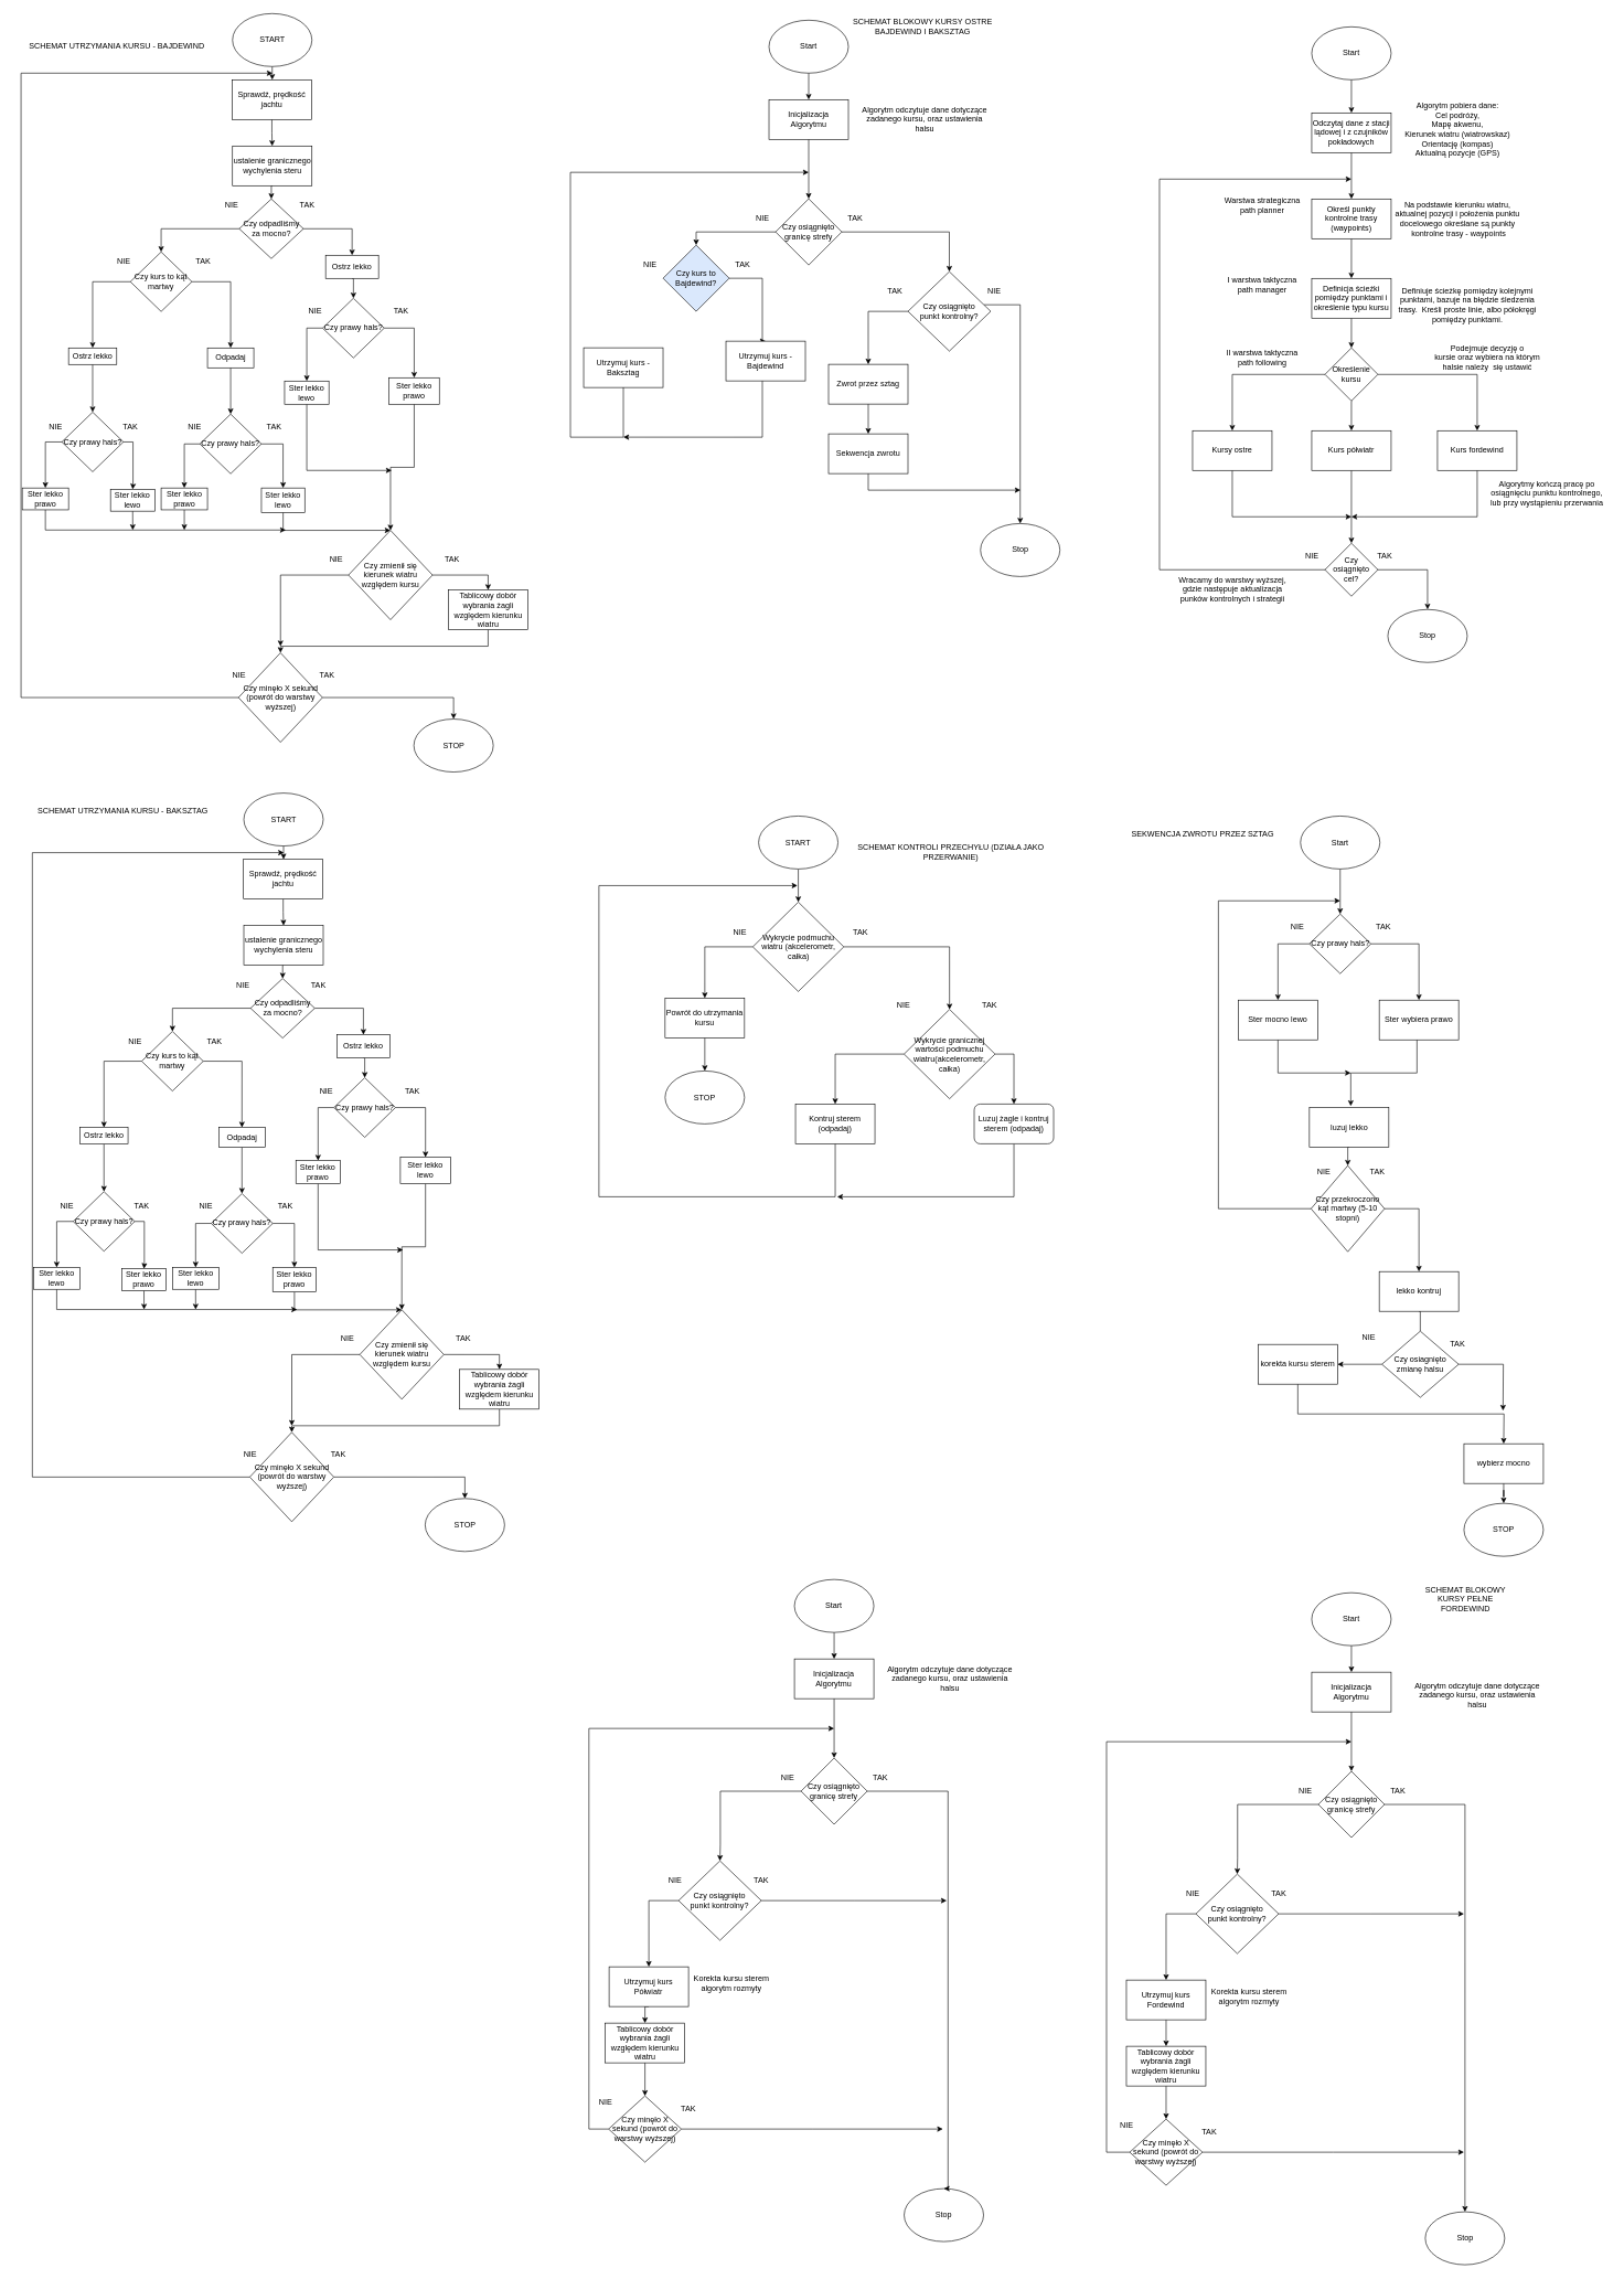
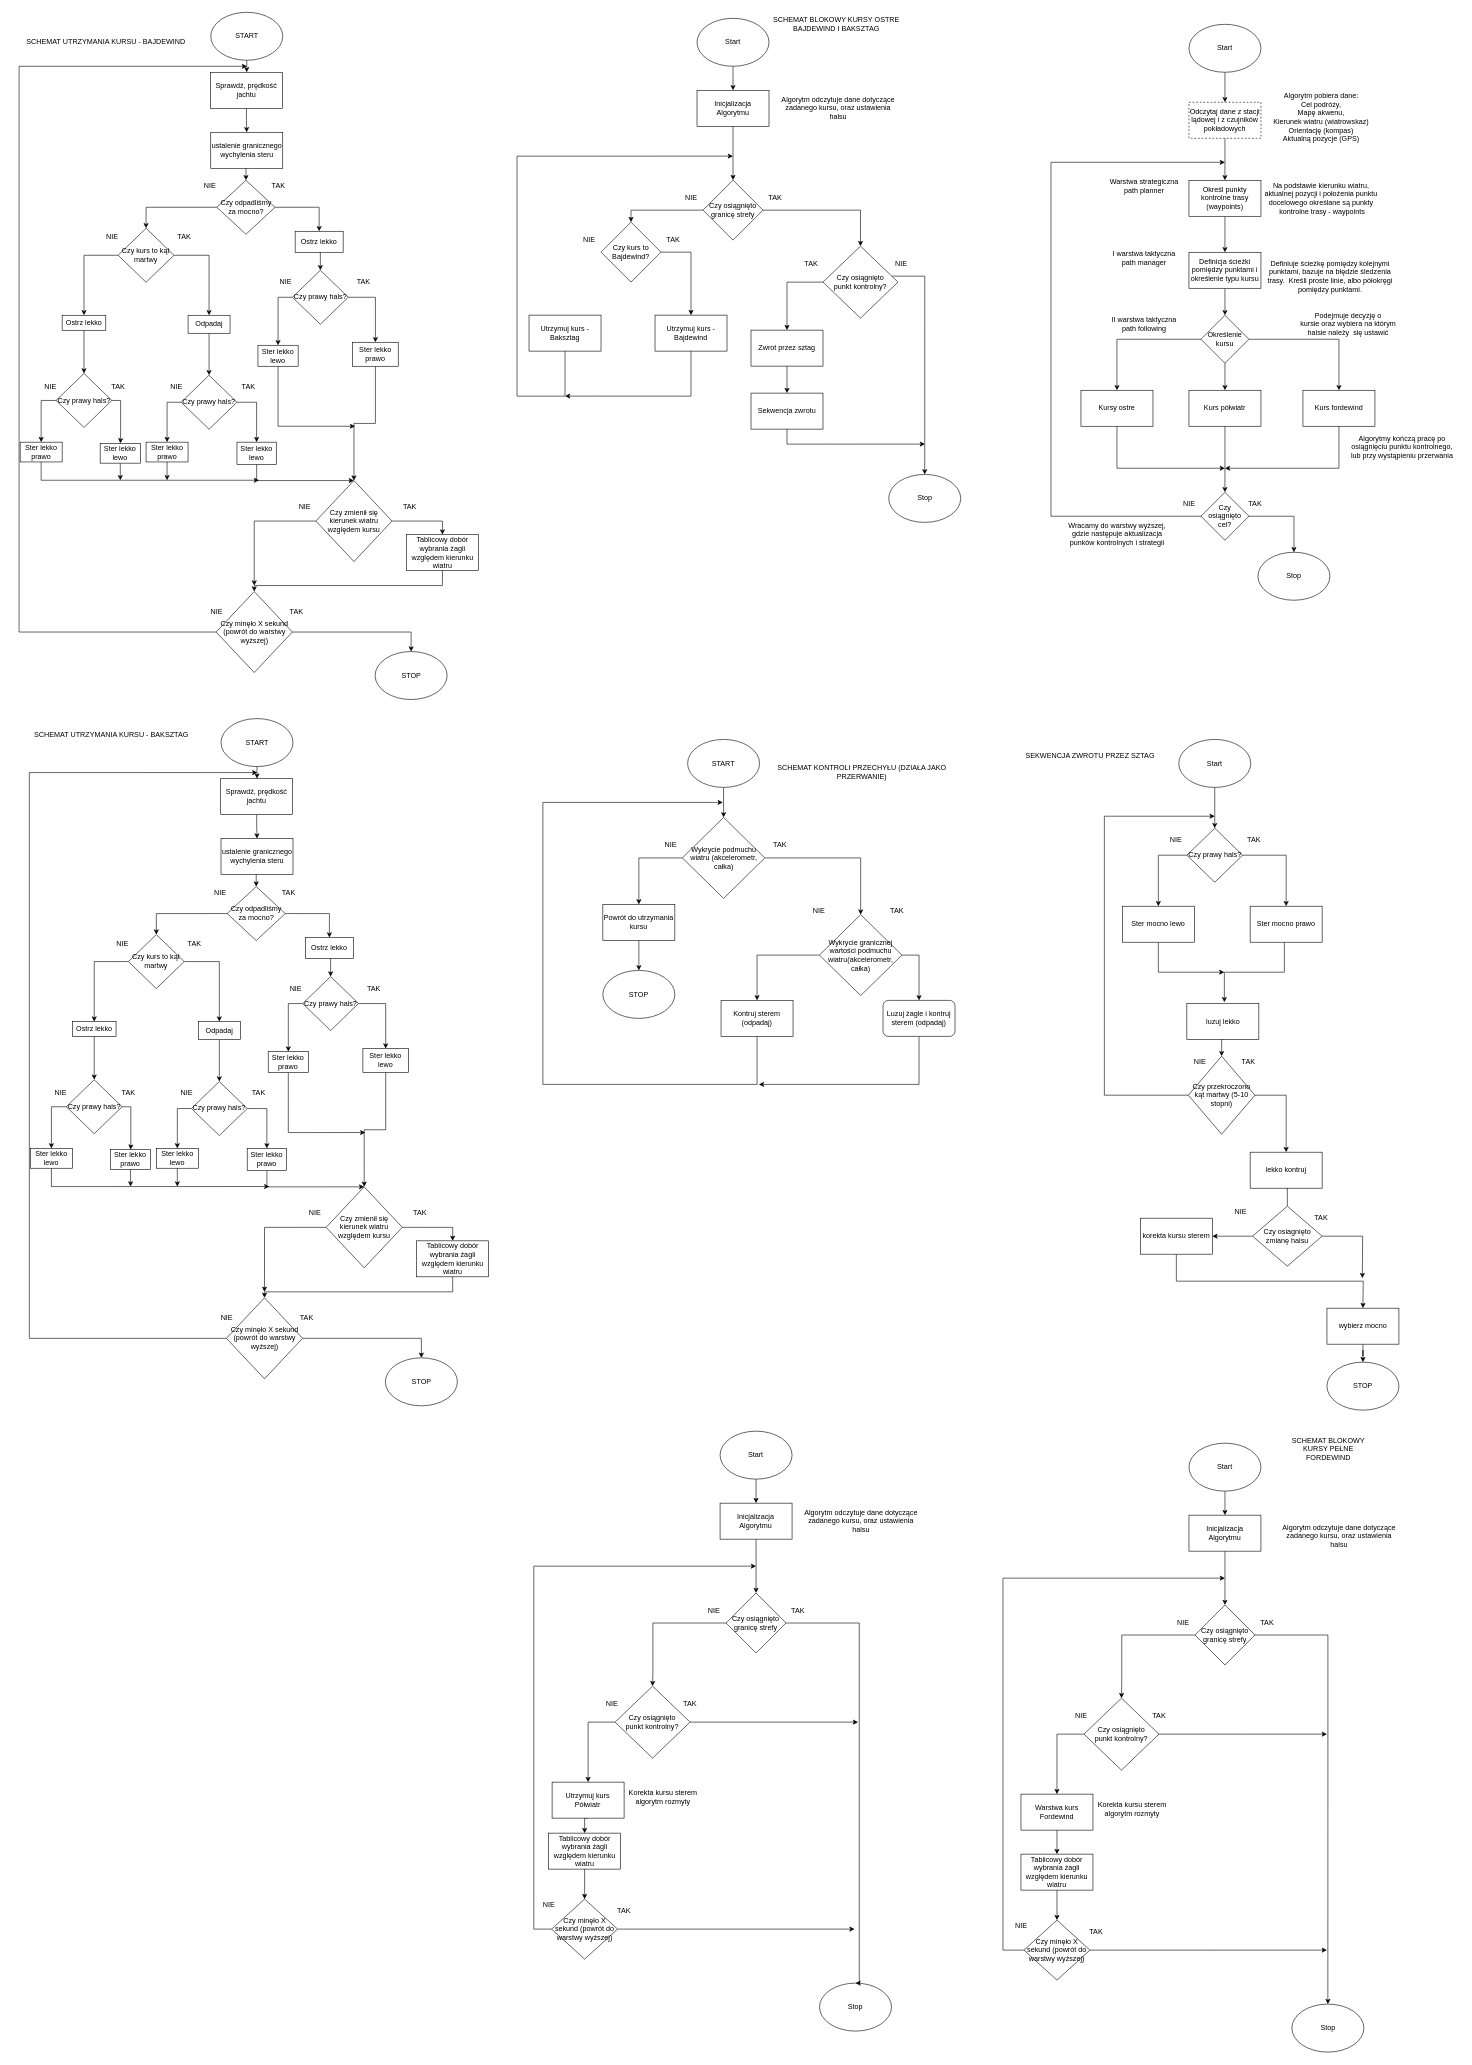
- <mxCell id="139" value="Odczytaj dane z stacji lądowej i z czujników pokładowych" style="rounded=0;whiteSpace=wrap;html=1;" parent="1" vertex="1"><mxGeometry x="1981" y="170" width="120" height="60" as="geometry" /></mxCell>
+ <mxCell id="139" value="Odczytaj dane z stacji lądowej i z czujników pokładowych" style="rounded=0;whiteSpace=wrap;html=1;dashed=1;" parent="1" vertex="1"><mxGeometry x="1981" y="170" width="120" height="60" as="geometry" /></mxCell>
- <mxCell id="98" value="Czy kurs to Bajdewind?" style="rhombus;whiteSpace=wrap;html=1;fillColor=#dae8fc;" parent="1" vertex="1"><mxGeometry x="1001.01" y="369.75" width="100" height="100" as="geometry" /></mxCell>
+ <mxCell id="98" value="Czy kurs to Bajdewind?" style="rhombus;whiteSpace=wrap;html=1;" parent="1" vertex="1"><mxGeometry x="1001.01" y="369.75" width="100" height="100" as="geometry" /></mxCell>
- <mxCell id="103" value="Utrzymuj kurs - Bajdewind" style="rounded=0;whiteSpace=wrap;html=1;" parent="1" vertex="1"><mxGeometry x="1096.01" y="514.75" width="120" height="60" as="geometry" /></mxCell>
+ <mxCell id="103" value="Utrzymuj kurs - Bajdewind" style="rounded=0;whiteSpace=wrap;html=1;" parent="1" vertex="1"><mxGeometry x="1091.01" y="524.75" width="120" height="60" as="geometry" /></mxCell>
- <mxCell id="35" value="Ster wybiera prawo" style="rounded=0;whiteSpace=wrap;html=1;" parent="1" vertex="1"><mxGeometry x="2083" y="1510" width="120" height="60" as="geometry" /></mxCell>
+ <mxCell id="35" value="Ster mocno prawo" style="rounded=0;whiteSpace=wrap;html=1;" parent="1" vertex="1"><mxGeometry x="2083" y="1510" width="120" height="60" as="geometry" /></mxCell>
- <mxCell id="257" value="&lt;div&gt;Utrzymuj kurs&lt;/div&gt;&lt;div&gt;Fordewind&lt;br&gt;&lt;/div&gt;" style="rounded=0;whiteSpace=wrap;html=1;" vertex="1" parent="1"><mxGeometry x="1701" y="2990" width="120" height="60" as="geometry" /></mxCell>
+ <mxCell id="257" value="&lt;div&gt;Warstwa kurs&lt;/div&gt;&lt;div&gt;Fordewind&lt;br&gt;&lt;/div&gt;" style="rounded=0;whiteSpace=wrap;html=1;" vertex="1" parent="1"><mxGeometry x="1701" y="2990" width="120" height="60" as="geometry" /></mxCell>
